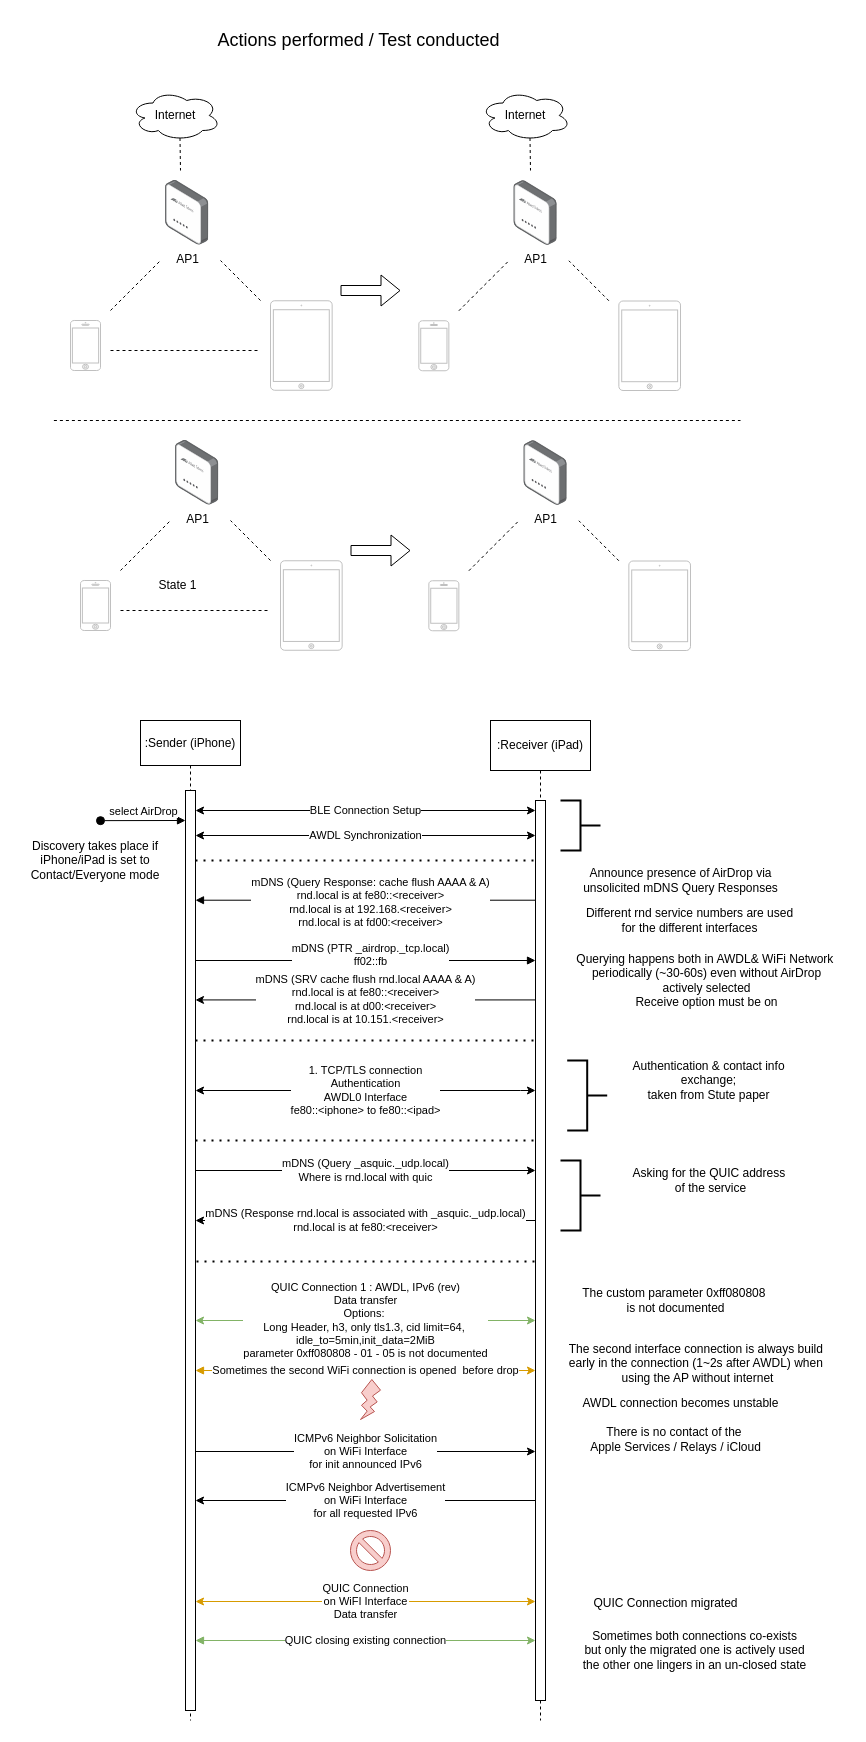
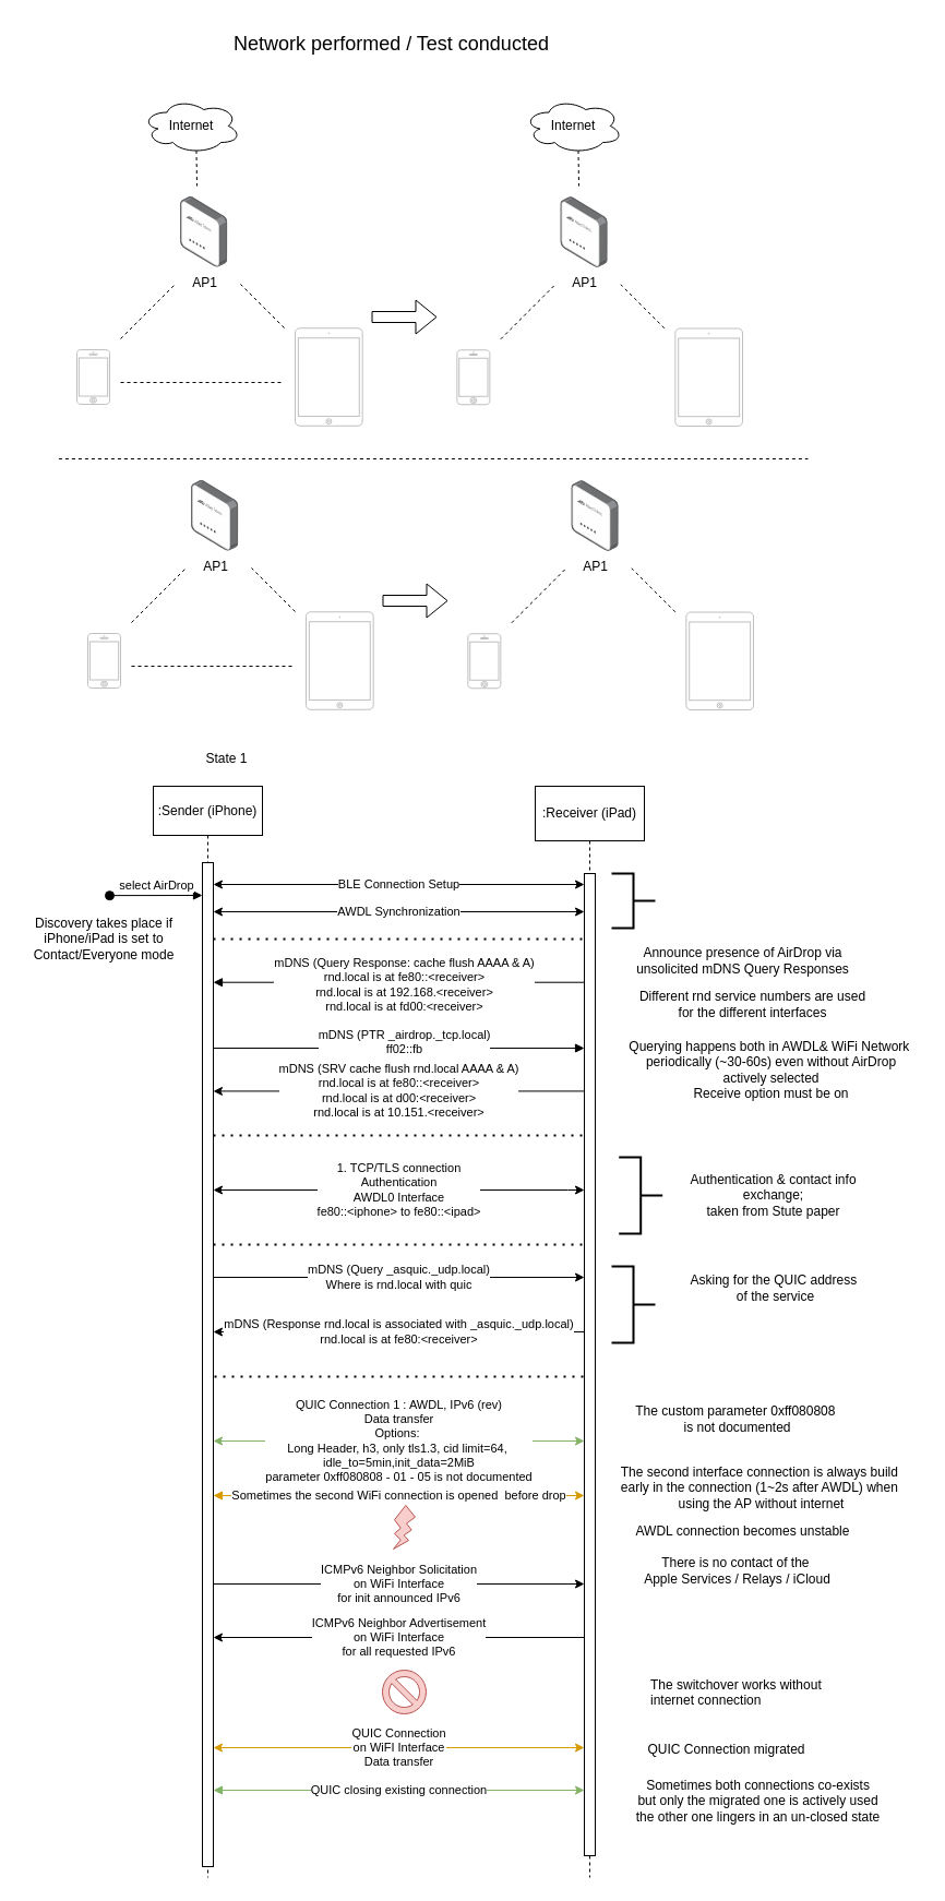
- <mxCell id="27" value="&lt;div style=&quot;font-size: 18px;&quot;&gt;Actions performed / Test conducted&lt;/div&gt;" style="text;html=1;align=center;verticalAlign=middle;resizable=0;points=[];autosize=1;strokeColor=none;fillColor=none;fontSize=18;" parent="1" vertex="1"><mxGeometry x="203.4" y="20" width="310" height="40" as="geometry" /></mxCell>
+ <mxCell id="27" value="&lt;div style=&quot;font-size: 18px;&quot;&gt;Network performed / Test conducted&lt;/div&gt;" style="text;html=1;align=center;verticalAlign=middle;resizable=0;points=[];autosize=1;strokeColor=none;fillColor=none;fontSize=18;" parent="1" vertex="1"><mxGeometry x="203.4" y="20" width="310" height="40" as="geometry" /></mxCell>
- <mxCell id="33" value="State 1" style="text;html=1;align=center;verticalAlign=middle;resizable=0;points=[];autosize=1;strokeColor=none;fillColor=none;" parent="1" vertex="1"><mxGeometry x="146.7" y="570" width="60" height="30" as="geometry" /></mxCell>
+ <mxCell id="33" value="State 1" style="text;html=1;align=center;verticalAlign=middle;resizable=0;points=[];autosize=1;strokeColor=none;fillColor=none;" parent="1" vertex="1"><mxGeometry x="176.7" y="680" width="60" height="30" as="geometry" /></mxCell>
- <mxCell id="20" value="&lt;div&gt;Authentication &amp;amp; contact info&lt;/div&gt;&lt;div&gt;exchange;&lt;/div&gt;&lt;div&gt;taken from Stute paper&lt;br&gt;&lt;/div&gt;" style="text;html=1;align=center;verticalAlign=middle;resizable=0;points=[];autosize=1;strokeColor=none;fillColor=none;" parent="1" vertex="1"><mxGeometry x="618.35" y="1050" width="180" height="60" as="geometry" /></mxCell>
+ <mxCell id="20" value="&lt;div&gt;Authentication &amp;amp; contact info&lt;/div&gt;&lt;div&gt;exchange;&lt;/div&gt;&lt;div&gt;taken from Stute paper&lt;br&gt;&lt;/div&gt;" style="text;html=1;align=center;verticalAlign=middle;resizable=0;points=[];autosize=1;strokeColor=none;fillColor=none;" parent="1" vertex="1"><mxGeometry x="618.35" y="1065" width="180" height="60" as="geometry" /></mxCell>
+ <mxCell id="60" value="&lt;div&gt;The switchover works without&lt;/div&gt;&lt;div&gt;internet connection&lt;/div&gt;" style="text;whiteSpace=wrap;html=1;" vertex="1" parent="1"><mxGeometry x="594.17" y="1530" width="170" height="40" as="geometry" /></mxCell>
